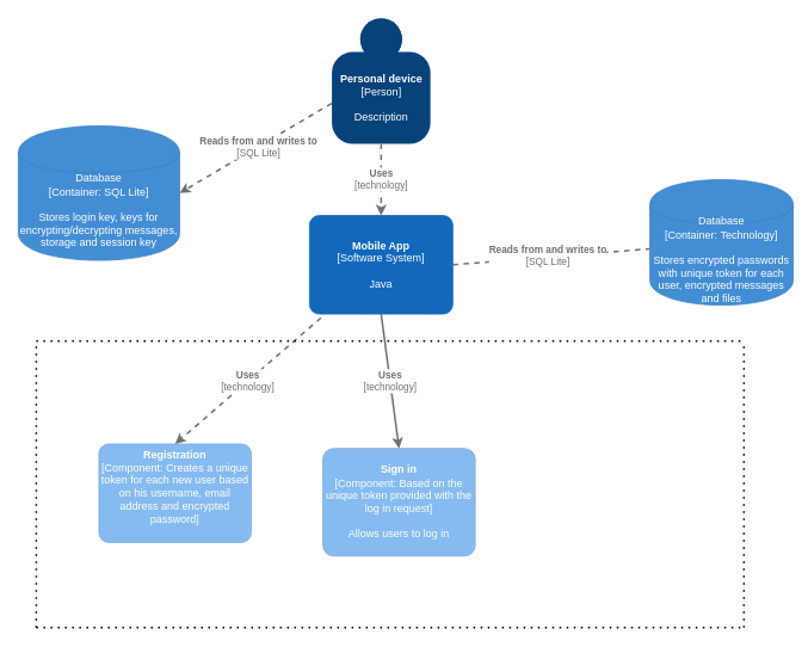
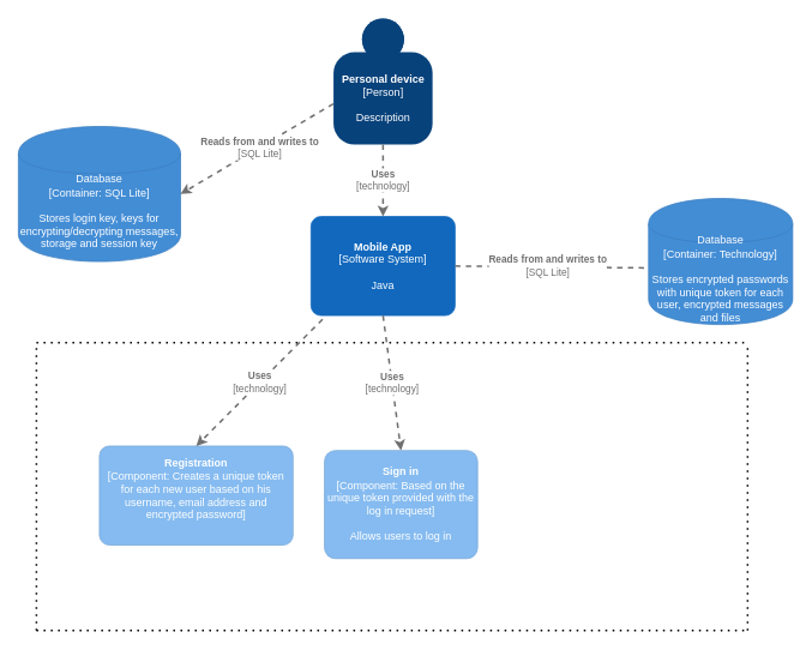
- <mxCell id="12" value="Database&lt;div&gt;[Container:&amp;nbsp;Technology]&lt;/div&gt;&lt;br&gt;&lt;div&gt;Stores encrypted passwords with unique token for each user, encrypted messages and files&lt;/div&gt;" style="shape=cylinder;whiteSpace=wrap;html=1;boundedLbl=1;rounded=0;labelBackgroundColor=none;fillColor=#438DD5;fontSize=12;fontColor=#ffffff;align=center;strokeColor=#3C7FC0;metaEdit=1;points=[[0.5,0,0],[1,0.25,0],[1,0.5,0],[1,0.75,0],[0.5,1,0],[0,0.75,0],[0,0.5,0],[0,0.25,0]];metaData={&quot;c4Type&quot;:{&quot;editable&quot;:false}};" vertex="1" parent="1"><mxGeometry x="725" y="200" width="160" height="140" as="geometry" /></mxCell>
+ <mxCell id="12" value="Database&lt;div&gt;[Container:&amp;nbsp;Technology]&lt;/div&gt;&lt;br&gt;&lt;div&gt;Stores encrypted passwords with unique token for each user, encrypted messages and files&lt;/div&gt;" style="shape=cylinder;whiteSpace=wrap;html=1;boundedLbl=1;rounded=0;labelBackgroundColor=none;fillColor=#438DD5;fontSize=12;fontColor=#ffffff;align=center;strokeColor=#3C7FC0;metaEdit=1;points=[[0.5,0,0],[1,0.25,0],[1,0.5,0],[1,0.75,0],[0.5,1,0],[0,0.75,0],[0,0.5,0],[0,0.25,0]];metaData={&quot;c4Type&quot;:{&quot;editable&quot;:false}};" vertex="1" parent="1"><mxGeometry x="720" y="220" width="160" height="140" as="geometry" /></mxCell>
- <mxCell id="6" value="&lt;div style=&quot;text-align: left&quot;&gt;&lt;div style=&quot;text-align: center&quot;&gt;&lt;b&gt;Uses&lt;/b&gt;&lt;/div&gt;&lt;div style=&quot;text-align: center&quot;&gt;[technology]&lt;/div&gt;&lt;/div&gt;" style="edgeStyle=none;rounded=0;html=1;entryX=0.5;entryY=0;jettySize=auto;orthogonalLoop=1;strokeColor=#707070;strokeWidth=2;fontColor=#707070;jumpStyle=none;dashed=0;metaEdit=1;metaData={&quot;c4Type&quot;:{&quot;editable&quot;:false}};entryDx=0;entryDy=0;entryPerimeter=0;exitX=0.5;exitY=1;exitDx=0;exitDy=0;exitPerimeter=0;" edge="1" parent="1" source="3" target="7"><mxGeometry width="160" relative="1" as="geometry"><mxPoint x="320" y="440" as="sourcePoint" /><mxPoint x="480" y="440" as="targetPoint" /></mxGeometry></mxCell>
+ <mxCell id="6" value="&lt;div style=&quot;text-align: left&quot;&gt;&lt;div style=&quot;text-align: center&quot;&gt;&lt;b&gt;Uses&lt;/b&gt;&lt;/div&gt;&lt;div style=&quot;text-align: center&quot;&gt;[technology]&lt;/div&gt;&lt;/div&gt;" style="edgeStyle=none;rounded=0;html=1;entryX=0.5;entryY=0;jettySize=auto;orthogonalLoop=1;strokeColor=#707070;strokeWidth=2;fontColor=#707070;jumpStyle=none;dashed=1;metaEdit=1;metaData={&quot;c4Type&quot;:{&quot;editable&quot;:false}};entryDx=0;entryDy=0;entryPerimeter=0;exitX=0.5;exitY=1;exitDx=0;exitDy=0;exitPerimeter=0;" edge="1" parent="1" source="3" target="7"><mxGeometry width="160" relative="1" as="geometry"><mxPoint x="320" y="440" as="sourcePoint" /><mxPoint x="480" y="440" as="targetPoint" /></mxGeometry></mxCell>
- <mxCell id="8" value="&lt;b&gt;Registration&lt;/b&gt;&lt;div&gt;[Component: Creates a unique token for each new user based on his username, email address and encrypted password]&lt;/div&gt;&lt;br&gt;&lt;div&gt;&lt;/div&gt;" style="rounded=1;whiteSpace=wrap;html=1;labelBackgroundColor=none;fillColor=#85BBF0;fontColor=#ffffff;align=center;arcSize=10;strokeColor=#78A8D8;metaEdit=1;metaData={&quot;c4Type&quot;:{&quot;editable&quot;:false}};points=[[0.25,0,0],[0.5,0,0],[0.75,0,0],[1,0.25,0],[1,0.5,0],[1,0.75,0],[0.75,1,0],[0.5,1,0],[0.25,1,0],[0,0.75,0],[0,0.5,0],[0,0.25,0]];" vertex="1" parent="1"><mxGeometry x="110" y="495" width="170" height="110" as="geometry" /></mxCell>
+ <mxCell id="8" value="&lt;b&gt;Registration&lt;/b&gt;&lt;div&gt;[Component: Creates a unique token for each new user based on his username, email address and encrypted password]&lt;/div&gt;&lt;br&gt;&lt;div&gt;&lt;/div&gt;" style="rounded=1;whiteSpace=wrap;html=1;labelBackgroundColor=none;fillColor=#85BBF0;fontColor=#ffffff;align=center;arcSize=10;strokeColor=#78A8D8;metaEdit=1;metaData={&quot;c4Type&quot;:{&quot;editable&quot;:false}};points=[[0.25,0,0],[0.5,0,0],[0.75,0,0],[1,0.25,0],[1,0.5,0],[1,0.75,0],[0.75,1,0],[0.5,1,0],[0.25,1,0],[0,0.75,0],[0,0.5,0],[0,0.25,0]];" vertex="1" parent="1"><mxGeometry x="110" y="495" width="215" height="110" as="geometry" /></mxCell>
